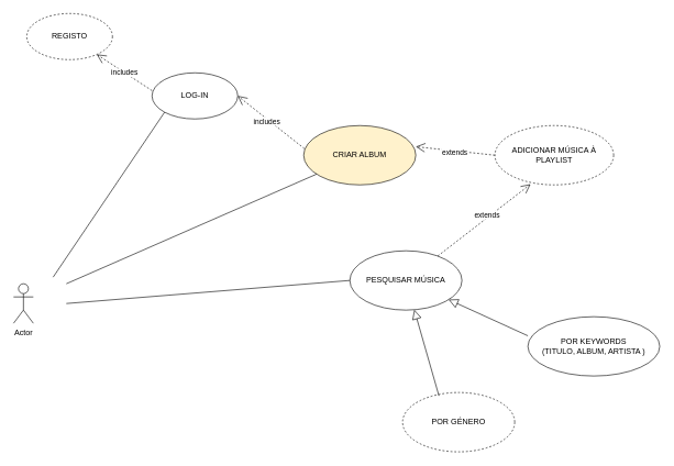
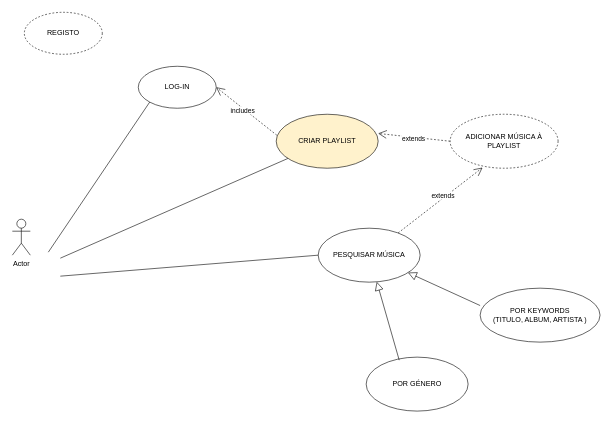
- <mxCell id="11" value="includes" style="endArrow=open;endSize=12;dashed=1;html=1;rounded=0;exitX=0;exitY=0.386;exitDx=0;exitDy=0;exitPerimeter=0;" edge="1" parent="1" source="3" target="10"><mxGeometry width="160" relative="1" as="geometry"><mxPoint x="380" y="500" as="sourcePoint" /><mxPoint x="540" y="500" as="targetPoint" /></mxGeometry></mxCell>
- <mxCell id="4" value="CRIAR ALBUM" style="ellipse;whiteSpace=wrap;html=1;fillColor=#FFF2CC;" vertex="1" parent="1"><mxGeometry x="460" y="190" width="170" height="90" as="geometry" /></mxCell>
+ <mxCell id="4" value="CRIAR PLAYLIST" style="ellipse;whiteSpace=wrap;html=1;fillColor=#FFF2CC;" vertex="1" parent="1"><mxGeometry x="460" y="190" width="170" height="90" as="geometry" /></mxCell>
- <mxCell id="2" value="Actor" style="shape=umlActor;verticalLabelPosition=bottom;verticalAlign=top;html=1;" parent="1" vertex="1"><mxGeometry x="20" y="430" width="30" height="60" as="geometry" /></mxCell>
+ <mxCell id="2" value="Actor" style="shape=umlActor;verticalLabelPosition=bottom;verticalAlign=top;html=1;" parent="1" vertex="1"><mxGeometry x="20" y="365" width="30" height="60" as="geometry" /></mxCell>
- <mxCell id="12" value="POR GÉNERO" style="ellipse;whiteSpace=wrap;html=1;dashed=1;" vertex="1" parent="1"><mxGeometry x="610" y="595" width="170" height="90" as="geometry" /></mxCell>
+ <mxCell id="12" value="POR GÉNERO" style="ellipse;whiteSpace=wrap;html=1;" vertex="1" parent="1"><mxGeometry x="610" y="595" width="170" height="90" as="geometry" /></mxCell>
